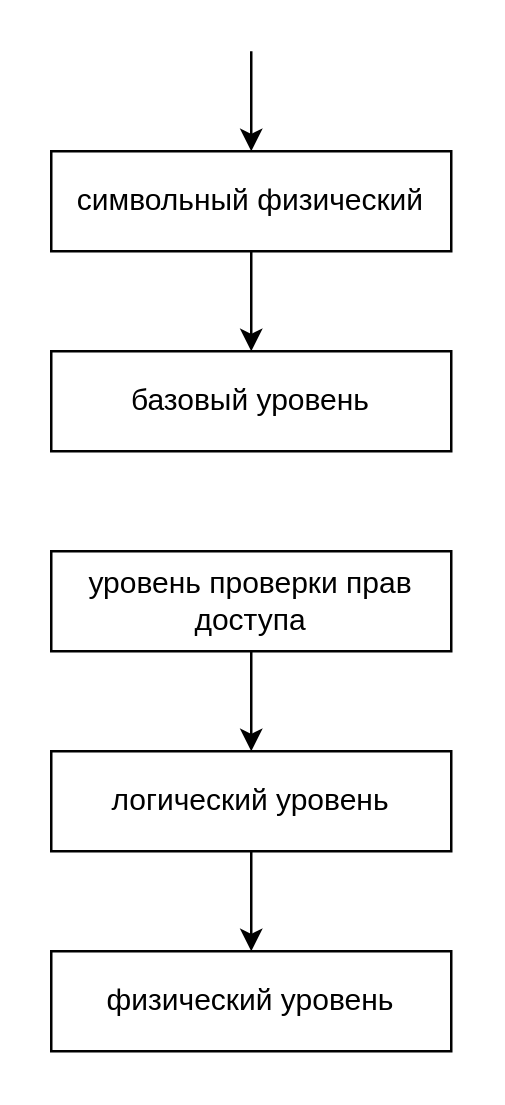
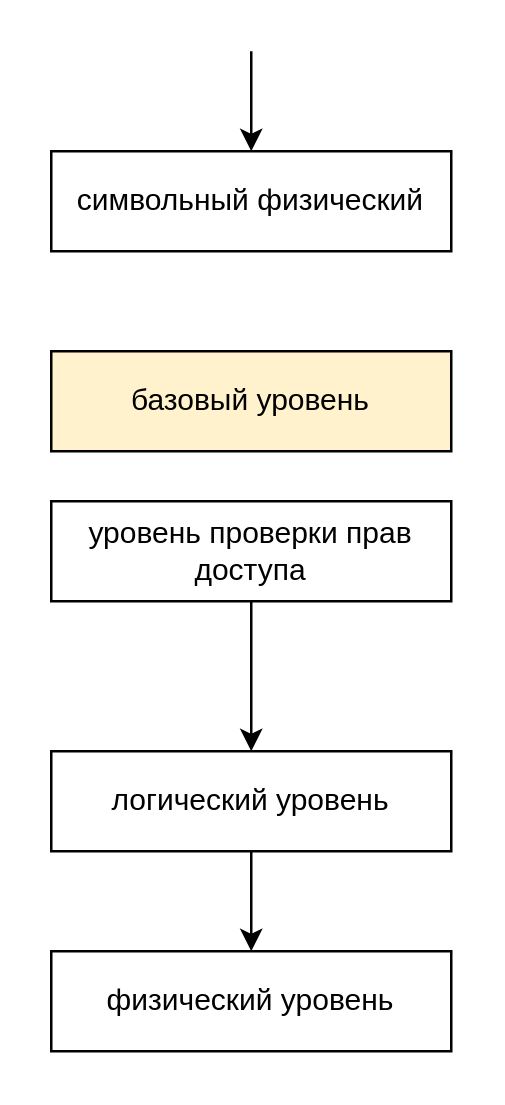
- <mxCell id="6" value="" style="endArrow=classic;html=1;rounded=0;exitX=0.5;exitY=1;exitDx=0;exitDy=0;entryX=0.5;entryY=0;entryDx=0;entryDy=0;" edge="1" parent="1" source="2" target="4"><mxGeometry width="50" height="50" relative="1" as="geometry"><mxPoint x="-20" y="490" as="sourcePoint" /><mxPoint x="30" y="440" as="targetPoint" /></mxGeometry></mxCell>
- <mxCell id="4" value="базовый уровень" style="rounded=0;whiteSpace=wrap;html=1;" vertex="1" parent="1"><mxGeometry x="20" y="140" width="160" height="40" as="geometry" /></mxCell>
+ <mxCell id="4" value="базовый уровень" style="rounded=0;whiteSpace=wrap;html=1;fillColor=#fff2cc;" vertex="1" parent="1"><mxGeometry x="20" y="140" width="160" height="40" as="geometry" /></mxCell>
- <mxCell id="5" value="уровень проверки прав доступа" style="rounded=0;whiteSpace=wrap;html=1;" vertex="1" parent="1"><mxGeometry x="20" y="220" width="160" height="40" as="geometry" /></mxCell>
+ <mxCell id="5" value="уровень проверки прав доступа" style="rounded=0;whiteSpace=wrap;html=1;" vertex="1" parent="1"><mxGeometry x="20" y="200" width="160" height="40" as="geometry" /></mxCell>
